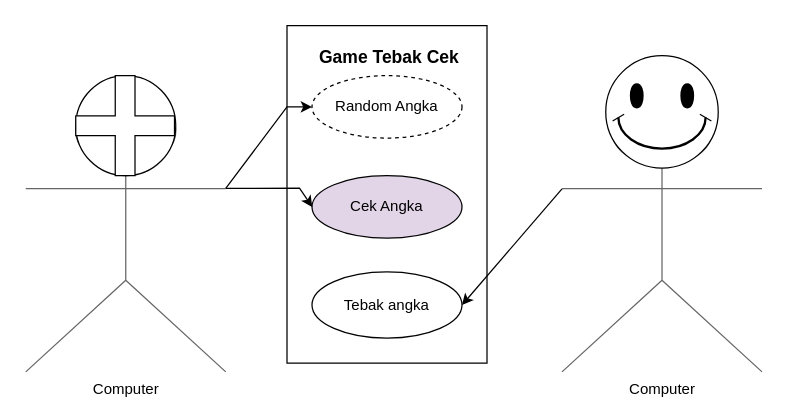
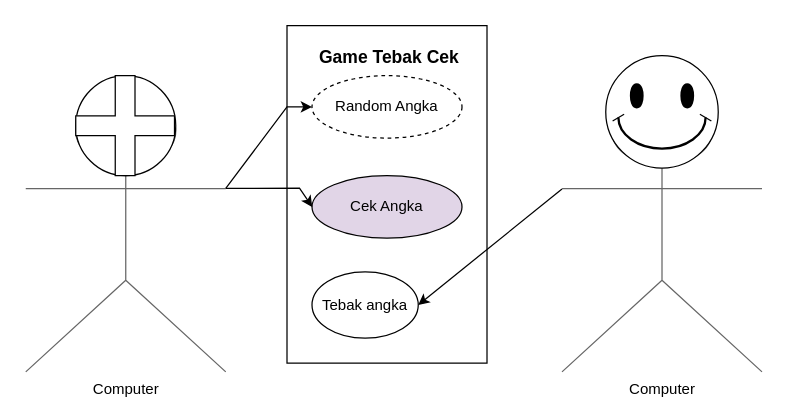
- <mxCell id="7" value="Tebak angka" style="ellipse;whiteSpace=wrap;html=1;" vertex="1" parent="1"><mxGeometry x="249" y="217" width="120" height="53" as="geometry" /></mxCell>
+ <mxCell id="7" value="Tebak angka" style="ellipse;whiteSpace=wrap;html=1;" vertex="1" parent="1"><mxGeometry x="249" y="217" width="85" height="53" as="geometry" /></mxCell>
